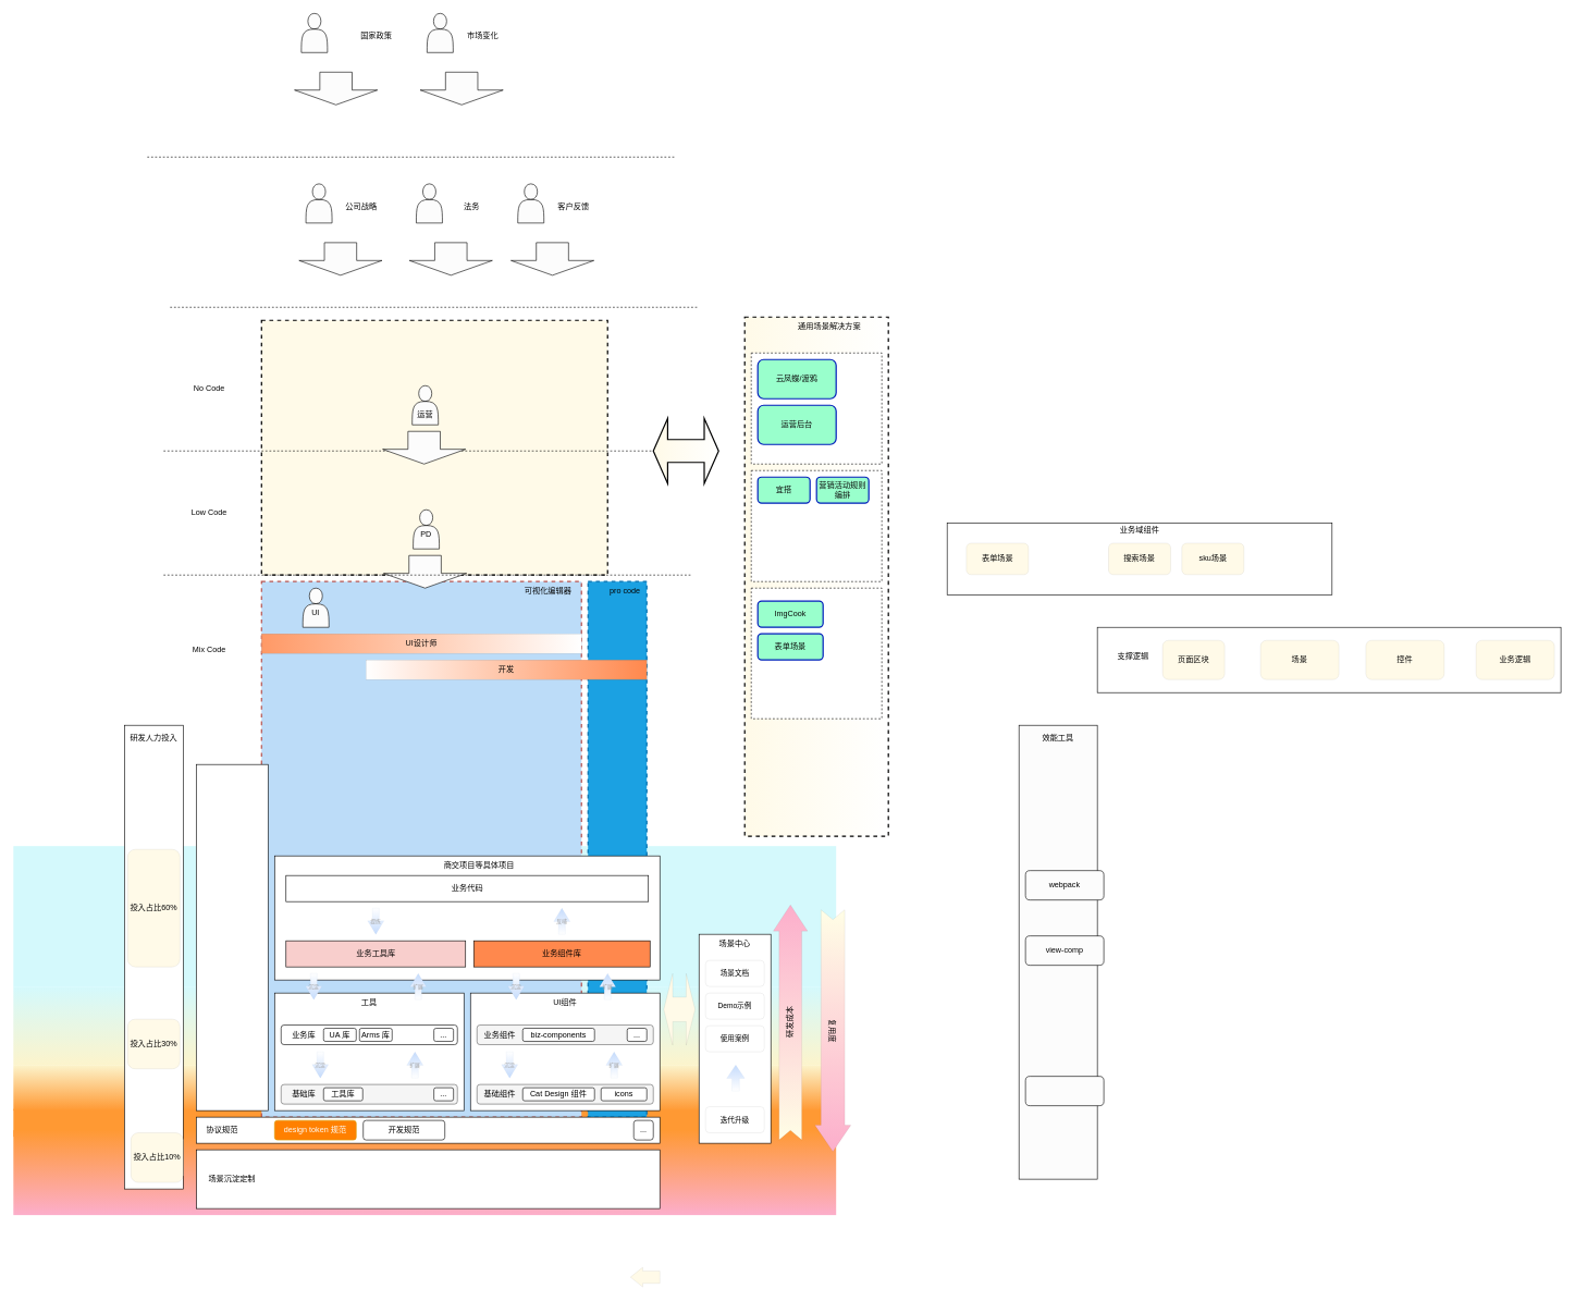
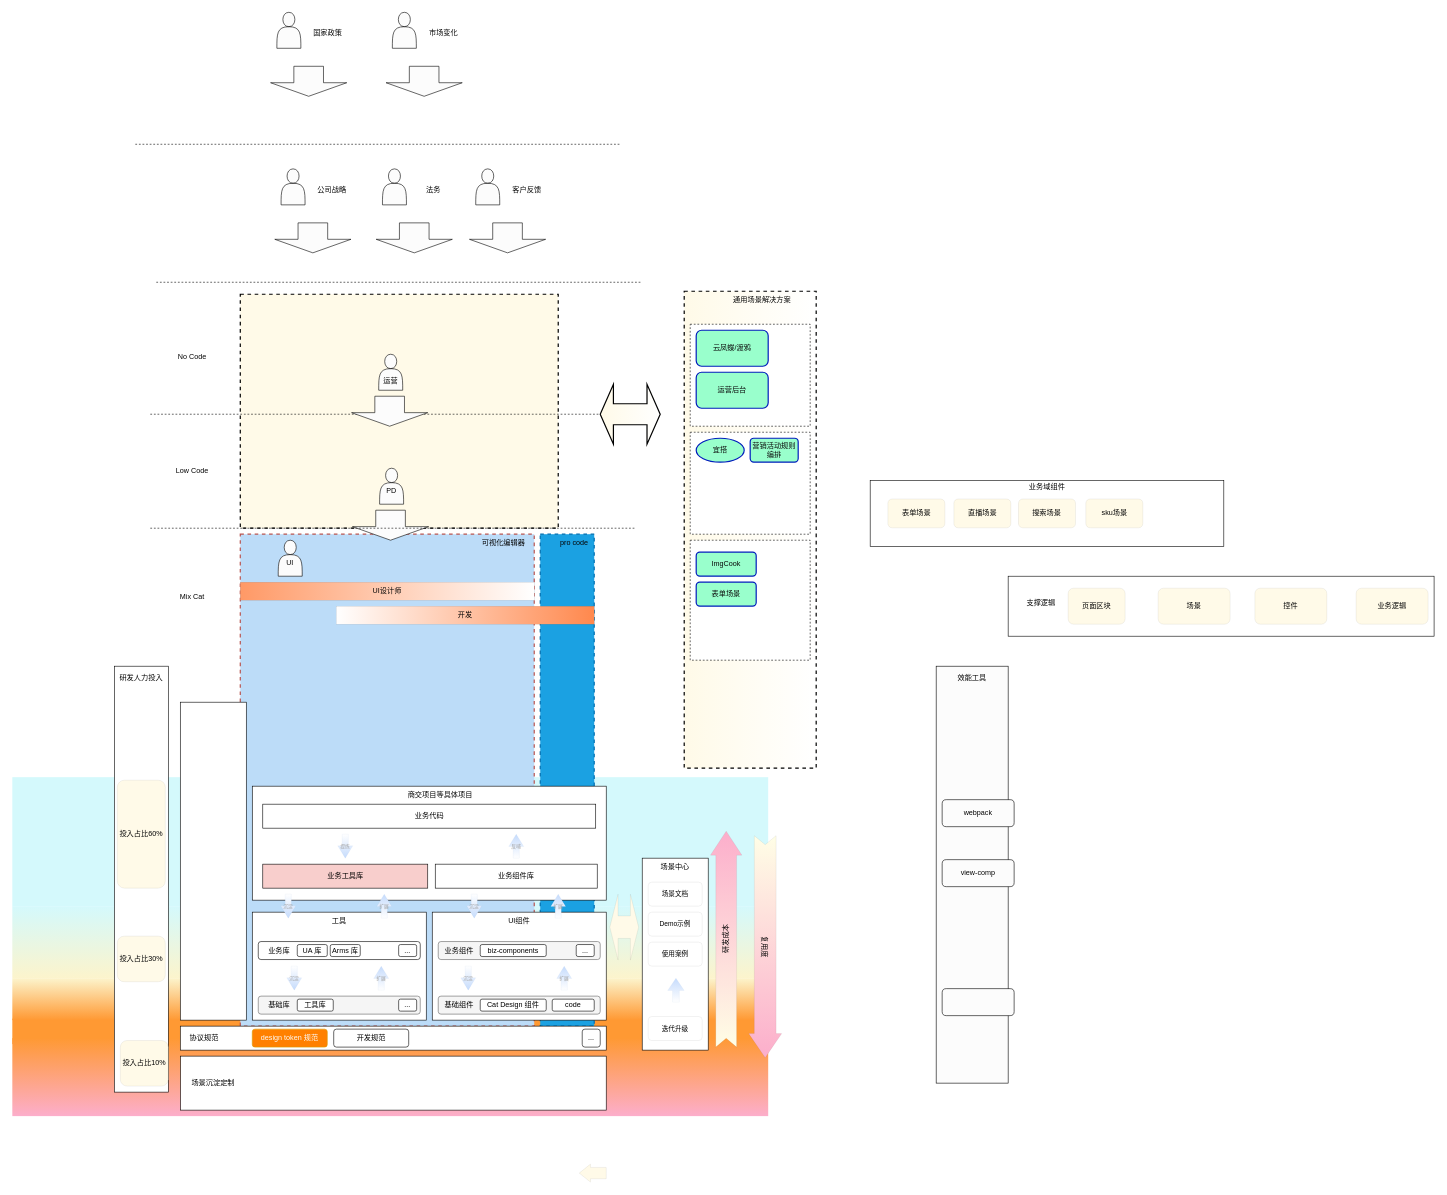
- <mxCell id="90" value="国家政策" style="text;html=1;strokeColor=none;fillColor=none;align=center;verticalAlign=middle;whiteSpace=wrap;rounded=0;fontFamily=Helvetica;fontSize=12;fontColor=#050505;" parent="1" vertex="1"><mxGeometry x="546" y="40" width="60" height="30" as="geometry" /></mxCell>
+ <mxCell id="90" value="国家政策" style="text;html=1;strokeColor=none;fillColor=none;align=center;verticalAlign=middle;whiteSpace=wrap;rounded=0;fontFamily=Helvetica;fontSize=12;fontColor=#050505;" parent="1" vertex="1"><mxGeometry x="516" y="40" width="60" height="30" as="geometry" /></mxCell>
- <mxCell id="150" value="宜搭" style="rounded=1;whiteSpace=wrap;html=1;fontFamily=Helvetica;fontSize=12;fontColor=#0A0A0A;strokeColor=#001DBC;strokeWidth=2;fillColor=#99FFCC;gradientDirection=east;" vertex="1" parent="1"><mxGeometry x="1160" y="730" width="80" height="40" as="geometry" /></mxCell>
+ <mxCell id="150" value="宜搭" style="ellipse;whiteSpace=wrap;html=1;fontFamily=Helvetica;fontSize=12;fontColor=#0A0A0A;strokeColor=#001DBC;strokeWidth=2;fillColor=#99FFCC;gradientDirection=east;" vertex="1" parent="1"><mxGeometry x="1160" y="730" width="80" height="40" as="geometry" /></mxCell>
+ <mxCell id="118" value="直播场景" style="rounded=1;whiteSpace=wrap;html=1;fontFamily=Helvetica;fontSize=12;fontColor=#050505;strokeColor=default;strokeWidth=0;fillColor=#FFFAE8;gradientColor=none;gradientDirection=east;" parent="114" vertex="1"><mxGeometry x="139.5" y="30.938" width="95" height="48.125" as="geometry" /></mxCell>
- <mxCell id="146" value="Mix Code" style="text;html=1;strokeColor=none;fillColor=none;align=center;verticalAlign=middle;whiteSpace=wrap;rounded=0;dashed=1;fontFamily=Helvetica;fontSize=12;fontColor=#050505;" vertex="1" parent="1"><mxGeometry x="290" y="980" width="60" height="30" as="geometry" /></mxCell>
+ <mxCell id="146" value="Mix Cat" style="text;html=1;strokeColor=none;fillColor=none;align=center;verticalAlign=middle;whiteSpace=wrap;rounded=0;dashed=1;fontFamily=Helvetica;fontSize=12;fontColor=#050505;" vertex="1" parent="1"><mxGeometry x="290" y="980" width="60" height="30" as="geometry" /></mxCell>
- <mxCell id="60" value="业务组件库" style="rounded=0;whiteSpace=wrap;html=1;fillColor=#ff884d;" parent="1" vertex="1"><mxGeometry x="725" y="1440" width="270" height="40" as="geometry" /></mxCell>
+ <mxCell id="60" value="业务组件库" style="rounded=0;whiteSpace=wrap;html=1;" parent="1" vertex="1"><mxGeometry x="725" y="1440" width="270" height="40" as="geometry" /></mxCell>
- <mxCell id="58" value="icons" style="rounded=1;whiteSpace=wrap;html=1;" parent="1" vertex="1"><mxGeometry x="920" y="1665" width="70" height="20" as="geometry" /></mxCell>
+ <mxCell id="58" value="code" style="rounded=1;whiteSpace=wrap;html=1;" parent="1" vertex="1"><mxGeometry x="920" y="1665" width="70" height="20" as="geometry" /></mxCell>
